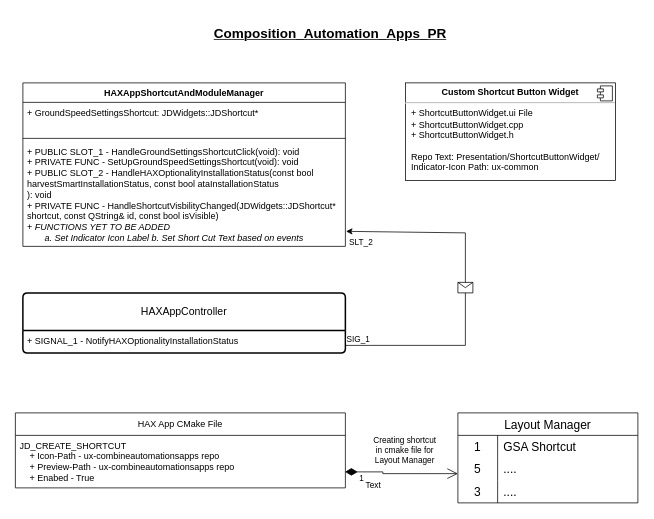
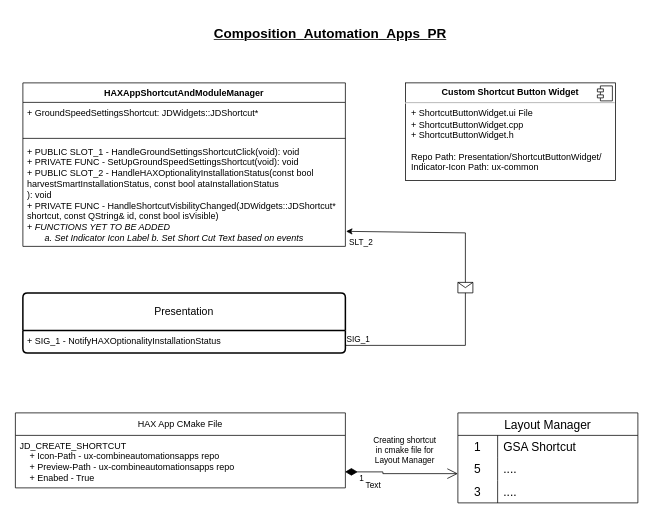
- <mxCell id="6" value="&lt;p style=&quot;margin:0px;margin-top:6px;text-align:center;&quot;&gt;&lt;b&gt;Custom Shortcut Button Widget&lt;/b&gt;&lt;/p&gt;&lt;hr&gt;&lt;p style=&quot;margin:0px;margin-left:8px;&quot;&gt;+ ShortcutButtonWidget.ui File&lt;br&gt;+ ShortcutButtonWidget.cpp&lt;/p&gt;&lt;p style=&quot;margin:0px;margin-left:8px;&quot;&gt;+ ShortcutButtonWidget.h&lt;/p&gt;&lt;p style=&quot;margin:0px;margin-left:8px;&quot;&gt;&lt;br&gt;&lt;/p&gt;&lt;p style=&quot;margin:0px;margin-left:8px;&quot;&gt;Repo Text: Presentation/ShortcutButtonWidget/&lt;/p&gt;&lt;p style=&quot;margin:0px;margin-left:8px;&quot;&gt;Indicator-Icon Path: ux-common&lt;/p&gt;" style="align=left;overflow=fill;html=1;dropTarget=0;whiteSpace=wrap;" vertex="1" parent="1"><mxGeometry x="540" y="110" width="280" height="130" as="geometry" /></mxCell>
+ <mxCell id="6" value="&lt;p style=&quot;margin:0px;margin-top:6px;text-align:center;&quot;&gt;&lt;b&gt;Custom Shortcut Button Widget&lt;/b&gt;&lt;/p&gt;&lt;hr&gt;&lt;p style=&quot;margin:0px;margin-left:8px;&quot;&gt;+ ShortcutButtonWidget.ui File&lt;br&gt;+ ShortcutButtonWidget.cpp&lt;/p&gt;&lt;p style=&quot;margin:0px;margin-left:8px;&quot;&gt;+ ShortcutButtonWidget.h&lt;/p&gt;&lt;p style=&quot;margin:0px;margin-left:8px;&quot;&gt;&lt;br&gt;&lt;/p&gt;&lt;p style=&quot;margin:0px;margin-left:8px;&quot;&gt;Repo Path: Presentation/ShortcutButtonWidget/&lt;/p&gt;&lt;p style=&quot;margin:0px;margin-left:8px;&quot;&gt;Indicator-Icon Path: ux-common&lt;/p&gt;" style="align=left;overflow=fill;html=1;dropTarget=0;whiteSpace=wrap;" vertex="1" parent="1"><mxGeometry x="540" y="110" width="280" height="130" as="geometry" /></mxCell>
- <mxCell id="8" value="HAXAppController" style="swimlane;childLayout=stackLayout;horizontal=1;startSize=50;horizontalStack=0;rounded=1;fontSize=14;fontStyle=0;strokeWidth=2;resizeParent=0;resizeLast=1;shadow=0;dashed=0;align=center;arcSize=4;whiteSpace=wrap;html=1;" vertex="1" parent="1"><mxGeometry x="30" y="390" width="430" height="80" as="geometry" /></mxCell>
+ <mxCell id="8" value="Presentation" style="swimlane;childLayout=stackLayout;horizontal=1;startSize=50;horizontalStack=0;rounded=1;fontSize=14;fontStyle=0;strokeWidth=2;resizeParent=0;resizeLast=1;shadow=0;dashed=0;align=center;arcSize=4;whiteSpace=wrap;html=1;" vertex="1" parent="1"><mxGeometry x="30" y="390" width="430" height="80" as="geometry" /></mxCell>
- <mxCell id="9" value="+ SIGNAL_1 -&amp;nbsp;NotifyHAXOptionalityInstallationStatus" style="align=left;strokeColor=none;fillColor=none;spacingLeft=4;fontSize=12;verticalAlign=top;resizable=0;rotatable=0;part=1;html=1;" vertex="1" parent="8"><mxGeometry y="50" width="430" height="30" as="geometry" /></mxCell>
+ <mxCell id="9" value="+ SIG_1 -&amp;nbsp;NotifyHAXOptionalityInstallationStatus" style="align=left;strokeColor=none;fillColor=none;spacingLeft=4;fontSize=12;verticalAlign=top;resizable=0;rotatable=0;part=1;html=1;" vertex="1" parent="8"><mxGeometry y="50" width="430" height="30" as="geometry" /></mxCell>
